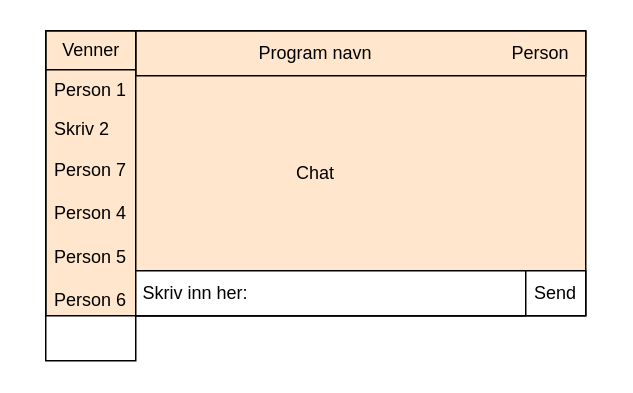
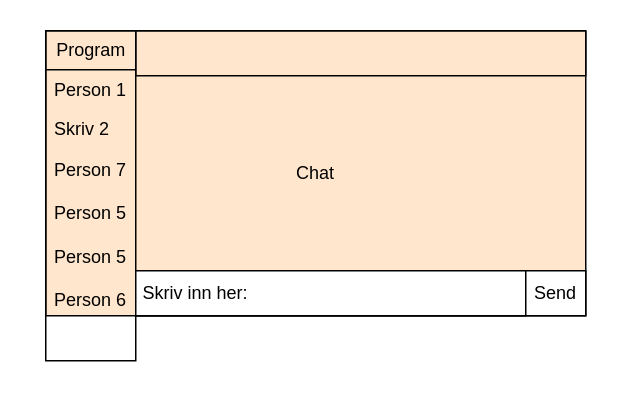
- <mxCell id="3" value="Venner" style="swimlane;fontStyle=0;childLayout=stackLayout;horizontal=1;startSize=26;fillColor=none;horizontalStack=0;resizeParent=1;resizeParentMax=0;resizeLast=0;collapsible=1;marginBottom=0;html=1;" vertex="1" parent="1"><mxGeometry x="30" y="20" width="60" height="220" as="geometry" /></mxCell>
+ <mxCell id="3" value="Program" style="swimlane;fontStyle=0;childLayout=stackLayout;horizontal=1;startSize=26;fillColor=none;horizontalStack=0;resizeParent=1;resizeParentMax=0;resizeLast=0;collapsible=1;marginBottom=0;html=1;" vertex="1" parent="1"><mxGeometry x="30" y="20" width="60" height="220" as="geometry" /></mxCell>
- <mxCell id="10" value="Program navn" style="text;html=1;strokeColor=none;fillColor=none;align=center;verticalAlign=middle;whiteSpace=wrap;rounded=0;" vertex="1" parent="1"><mxGeometry x="120" y="20" width="180" height="30" as="geometry" /></mxCell>
- <mxCell id="9" value="Person" style="text;html=1;strokeColor=none;fillColor=none;align=center;verticalAlign=middle;whiteSpace=wrap;rounded=0;" vertex="1" parent="1"><mxGeometry x="330" y="20" width="60" height="30" as="geometry" /></mxCell>
- <mxCell id="7" value="Person 4&lt;br&gt;&lt;br&gt;Person 5&lt;br&gt;&lt;br&gt;Person 6" style="text;strokeColor=none;fillColor=none;align=left;verticalAlign=top;spacingLeft=4;spacingRight=4;overflow=hidden;rotatable=0;points=[[0,0.5],[1,0.5]];portConstraint=eastwest;whiteSpace=wrap;html=1;" vertex="1" parent="3"><mxGeometry y="108" width="60" height="112" as="geometry" /></mxCell>
+ <mxCell id="7" value="Person 5&lt;br&gt;&lt;br&gt;Person 5&lt;br&gt;&lt;br&gt;Person 6" style="text;strokeColor=none;fillColor=none;align=left;verticalAlign=top;spacingLeft=4;spacingRight=4;overflow=hidden;rotatable=0;points=[[0,0.5],[1,0.5]];portConstraint=eastwest;whiteSpace=wrap;html=1;" vertex="1" parent="3"><mxGeometry y="108" width="60" height="112" as="geometry" /></mxCell>
